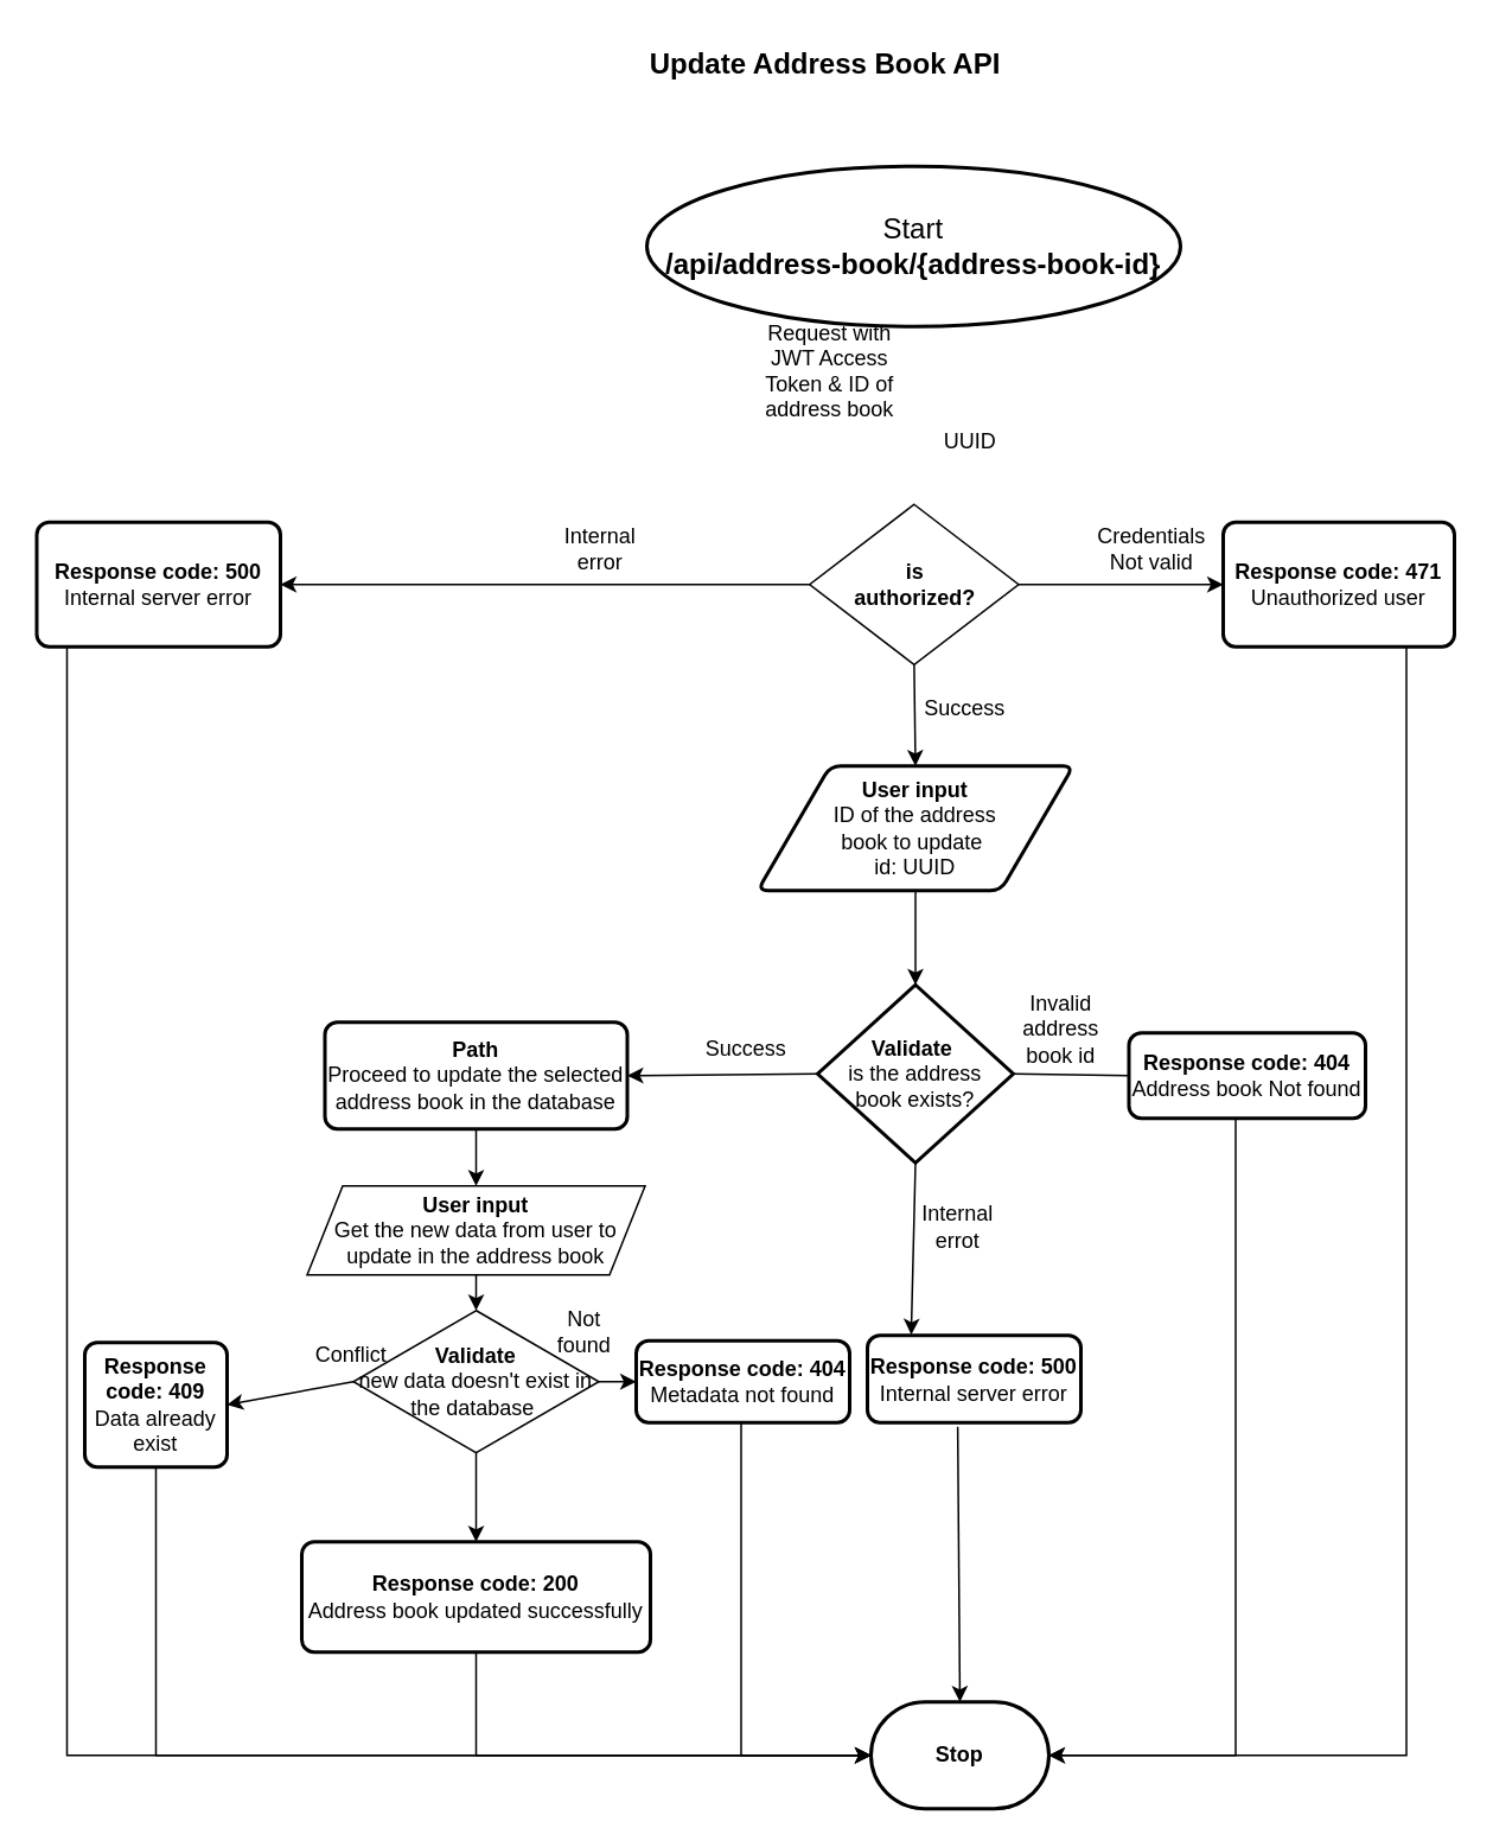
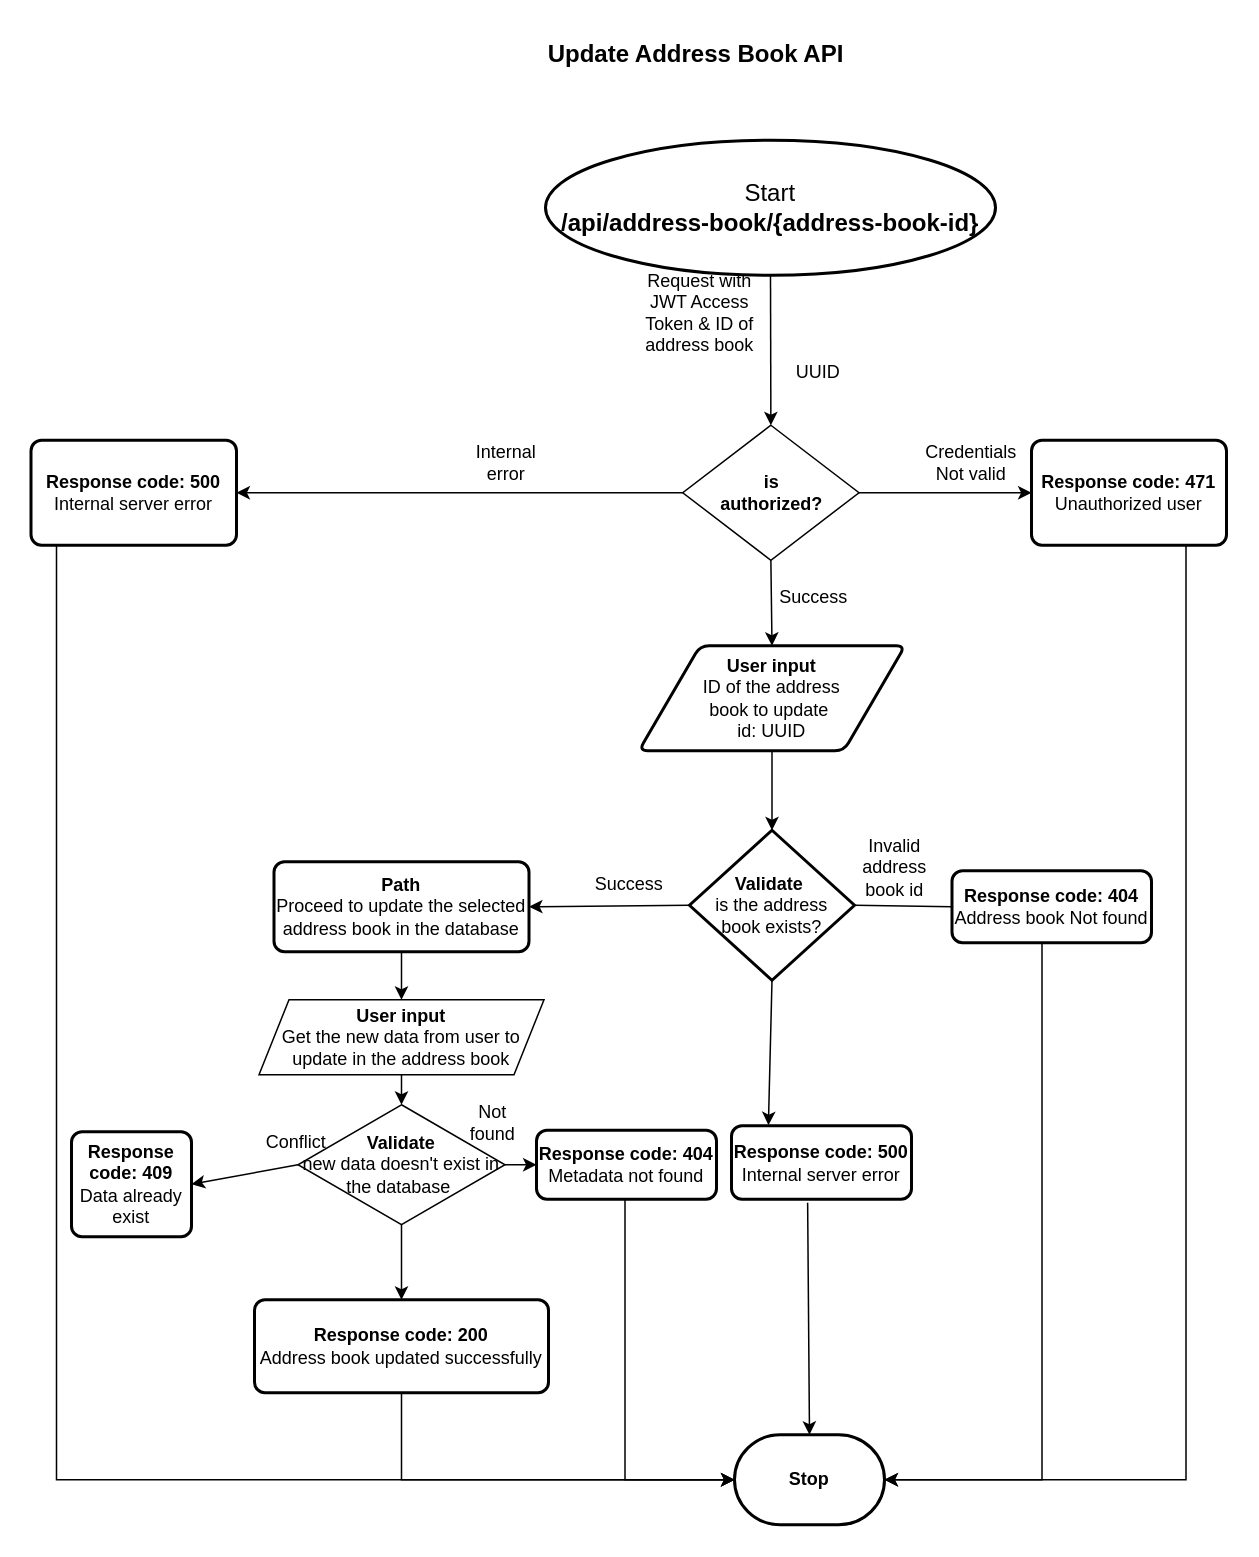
+ <mxCell id="11" value="" style="endArrow=classic;html=1;rounded=0;exitX=0.5;exitY=1;exitDx=0;exitDy=0;exitPerimeter=0;entryX=0.5;entryY=0;entryDx=0;entryDy=0;" parent="1" source="2" target="4" edge="1"><mxGeometry width="50" height="50" relative="1" as="geometry"><mxPoint x="512" y="203" as="sourcePoint" /><mxPoint x="497" y="423" as="targetPoint" /></mxGeometry></mxCell>
- <mxCell id="28" value="Internal errot" style="text;html=1;strokeColor=none;fillColor=none;align=center;verticalAlign=middle;whiteSpace=wrap;rounded=0;" parent="1" vertex="1"><mxGeometry x="508" y="674" width="60" height="30" as="geometry" /></mxCell>
- <mxCell id="39" value="" style="endArrow=classic;html=1;rounded=0;exitX=0.5;exitY=1;exitDx=0;exitDy=0;entryX=0;entryY=0.5;entryDx=0;entryDy=0;entryPerimeter=0;edgeStyle=orthogonalEdgeStyle;" parent="1" source="33" target="21" edge="1"><mxGeometry width="50" height="50" relative="1" as="geometry"><mxPoint x="377" y="840" as="sourcePoint" /><mxPoint x="427" y="790" as="targetPoint" /></mxGeometry></mxCell>
